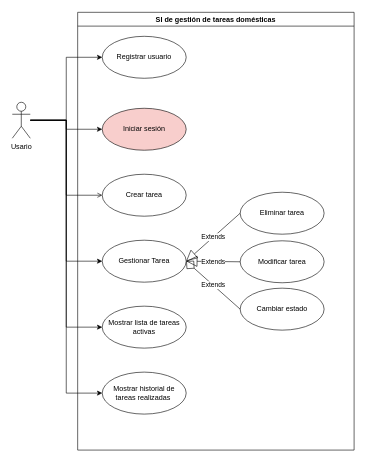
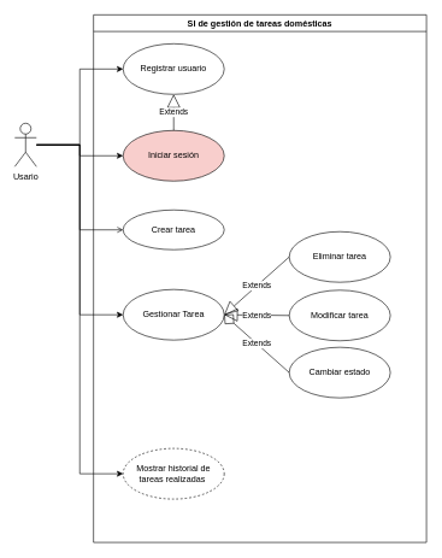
+ <mxCell id="15" value="Extends" style="endArrow=block;endSize=16;endFill=0;html=1;rounded=0;entryX=0.5;entryY=1;entryDx=0;entryDy=0;" edge="1" parent="2" source="3" target="4"><mxGeometry width="160" relative="1" as="geometry"><mxPoint x="91" y="270" as="sourcePoint" /><mxPoint x="251" y="270" as="targetPoint" /></mxGeometry></mxCell>
- <mxCell id="5" value="Crear tarea" style="ellipse;whiteSpace=wrap;html=1;" parent="2" vertex="1"><mxGeometry x="41" y="270" width="140" height="70" as="geometry" /></mxCell>
+ <mxCell id="5" value="Crear tarea" style="ellipse;whiteSpace=wrap;html=1;" parent="2" vertex="1"><mxGeometry x="41" y="270" width="140" height="55" as="geometry" /></mxCell>
- <mxCell id="20" style="edgeStyle=orthogonalEdgeStyle;rounded=0;orthogonalLoop=1;jettySize=auto;html=1;entryX=0;entryY=0.5;entryDx=0;entryDy=0;" parent="1" source="22" target="13" edge="1"><mxGeometry relative="1" as="geometry" /></mxCell>
- <mxCell id="13" value="Mostrar lista de tareas activas" style="ellipse;whiteSpace=wrap;html=1;" parent="2" vertex="1"><mxGeometry x="41" y="490" width="140" height="70" as="geometry" /></mxCell>
- <mxCell id="14" value="Mostrar historial de tareas realizadas&amp;nbsp;" style="ellipse;whiteSpace=wrap;html=1;" parent="2" vertex="1"><mxGeometry x="41" y="600" width="140" height="70" as="geometry" /></mxCell>
+ <mxCell id="14" value="Mostrar historial de tareas realizadas&amp;nbsp;" style="ellipse;whiteSpace=wrap;html=1;dashed=1;" parent="2" vertex="1"><mxGeometry x="41" y="600" width="140" height="70" as="geometry" /></mxCell>
